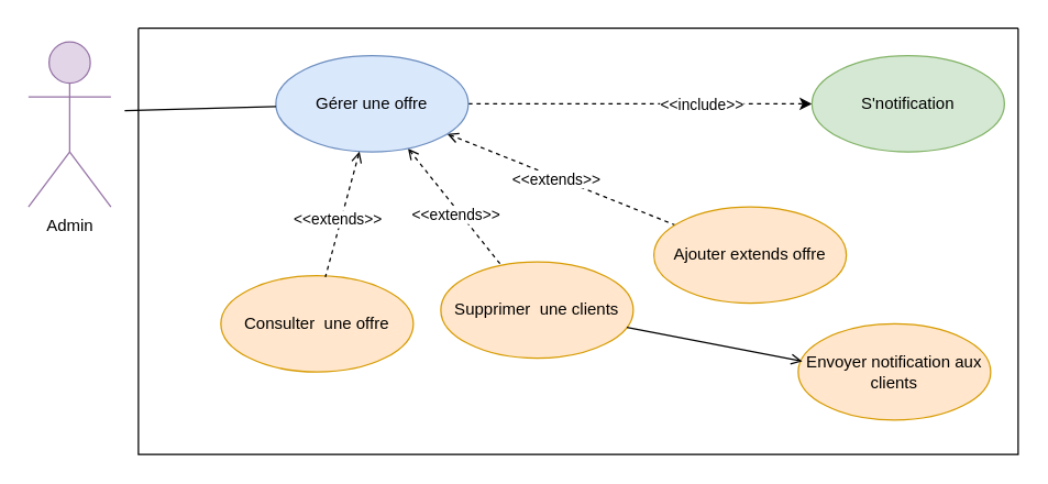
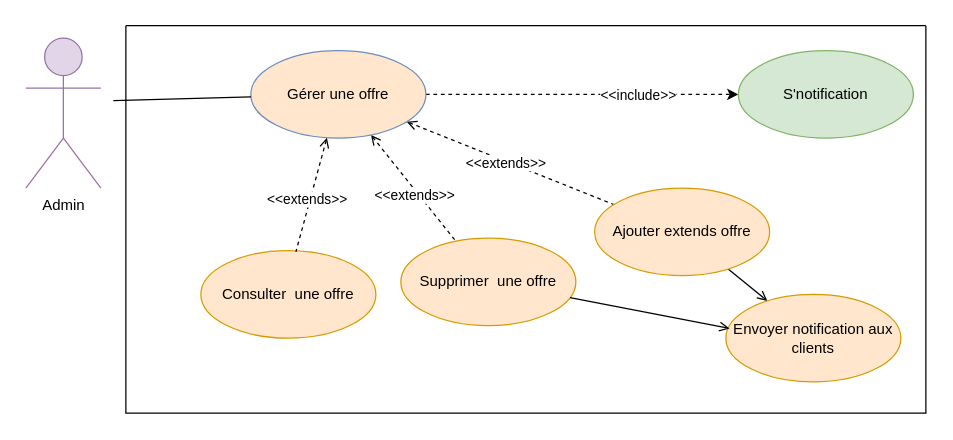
- <mxCell id="8" value="Gérer une offre" style="ellipse;whiteSpace=wrap;html=1;fillColor=#dae8fc;strokeColor=#6c8ebf;" parent="1" vertex="1"><mxGeometry x="200" y="40" width="140" height="70" as="geometry" /></mxCell>
+ <mxCell id="8" value="Gérer une offre" style="ellipse;whiteSpace=wrap;html=1;fillColor=#ffe6cc;strokeColor=#6c8ebf;" parent="1" vertex="1"><mxGeometry x="200" y="40" width="140" height="70" as="geometry" /></mxCell>
- <mxCell id="11" value="Supprimer&amp;nbsp; une clients" style="ellipse;whiteSpace=wrap;html=1;fillColor=#ffe6cc;strokeColor=#d79b00;" parent="1" vertex="1"><mxGeometry x="320" y="190" width="140" height="70" as="geometry" /></mxCell>
+ <mxCell id="11" value="Supprimer&amp;nbsp; une offre" style="ellipse;whiteSpace=wrap;html=1;fillColor=#ffe6cc;strokeColor=#d79b00;" parent="1" vertex="1"><mxGeometry x="320" y="190" width="140" height="70" as="geometry" /></mxCell>
+ <mxCell id="9" style="rounded=0;orthogonalLoop=1;jettySize=auto;html=1;endArrow=open;endFill=0;" parent="1" source="10" target="15" edge="1"><mxGeometry relative="1" as="geometry" /></mxCell>
